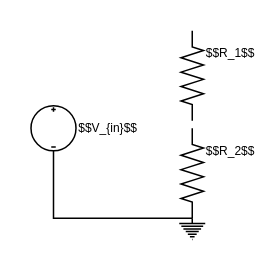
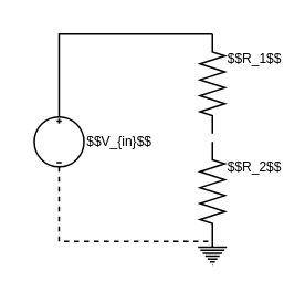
+ <mxCell id="2" style="edgeStyle=orthogonalEdgeStyle;rounded=0;orthogonalLoop=1;jettySize=auto;html=1;exitX=0.5;exitY=0;exitDx=0;exitDy=0;exitPerimeter=0;entryX=1;entryY=0.5;entryDx=0;entryDy=0;entryPerimeter=0;endArrow=none;endFill=0;" edge="1" parent="1" source="4" target="5"><mxGeometry relative="1" as="geometry"><Array as="points"><mxPoint x="35" y="20" /></Array></mxGeometry></mxCell>
- <mxCell id="3" style="edgeStyle=orthogonalEdgeStyle;rounded=0;orthogonalLoop=1;jettySize=auto;html=1;exitX=0.5;exitY=1;exitDx=0;exitDy=0;exitPerimeter=0;entryX=0;entryY=0.5;entryDx=0;entryDy=0;entryPerimeter=0;endArrow=none;endFill=0;" edge="1" parent="1" source="4" target="6"><mxGeometry relative="1" as="geometry"><Array as="points"><mxPoint x="35" y="145" /></Array></mxGeometry></mxCell>
+ <mxCell id="3" style="edgeStyle=orthogonalEdgeStyle;rounded=0;orthogonalLoop=1;jettySize=auto;html=1;exitX=0.5;exitY=1;exitDx=0;exitDy=0;exitPerimeter=0;entryX=0;entryY=0.5;entryDx=0;entryDy=0;entryPerimeter=0;endArrow=none;endFill=0;dashed=1;" edge="1" parent="1" source="4" target="6"><mxGeometry relative="1" as="geometry"><Array as="points"><mxPoint x="35" y="145" /></Array></mxGeometry></mxCell>
